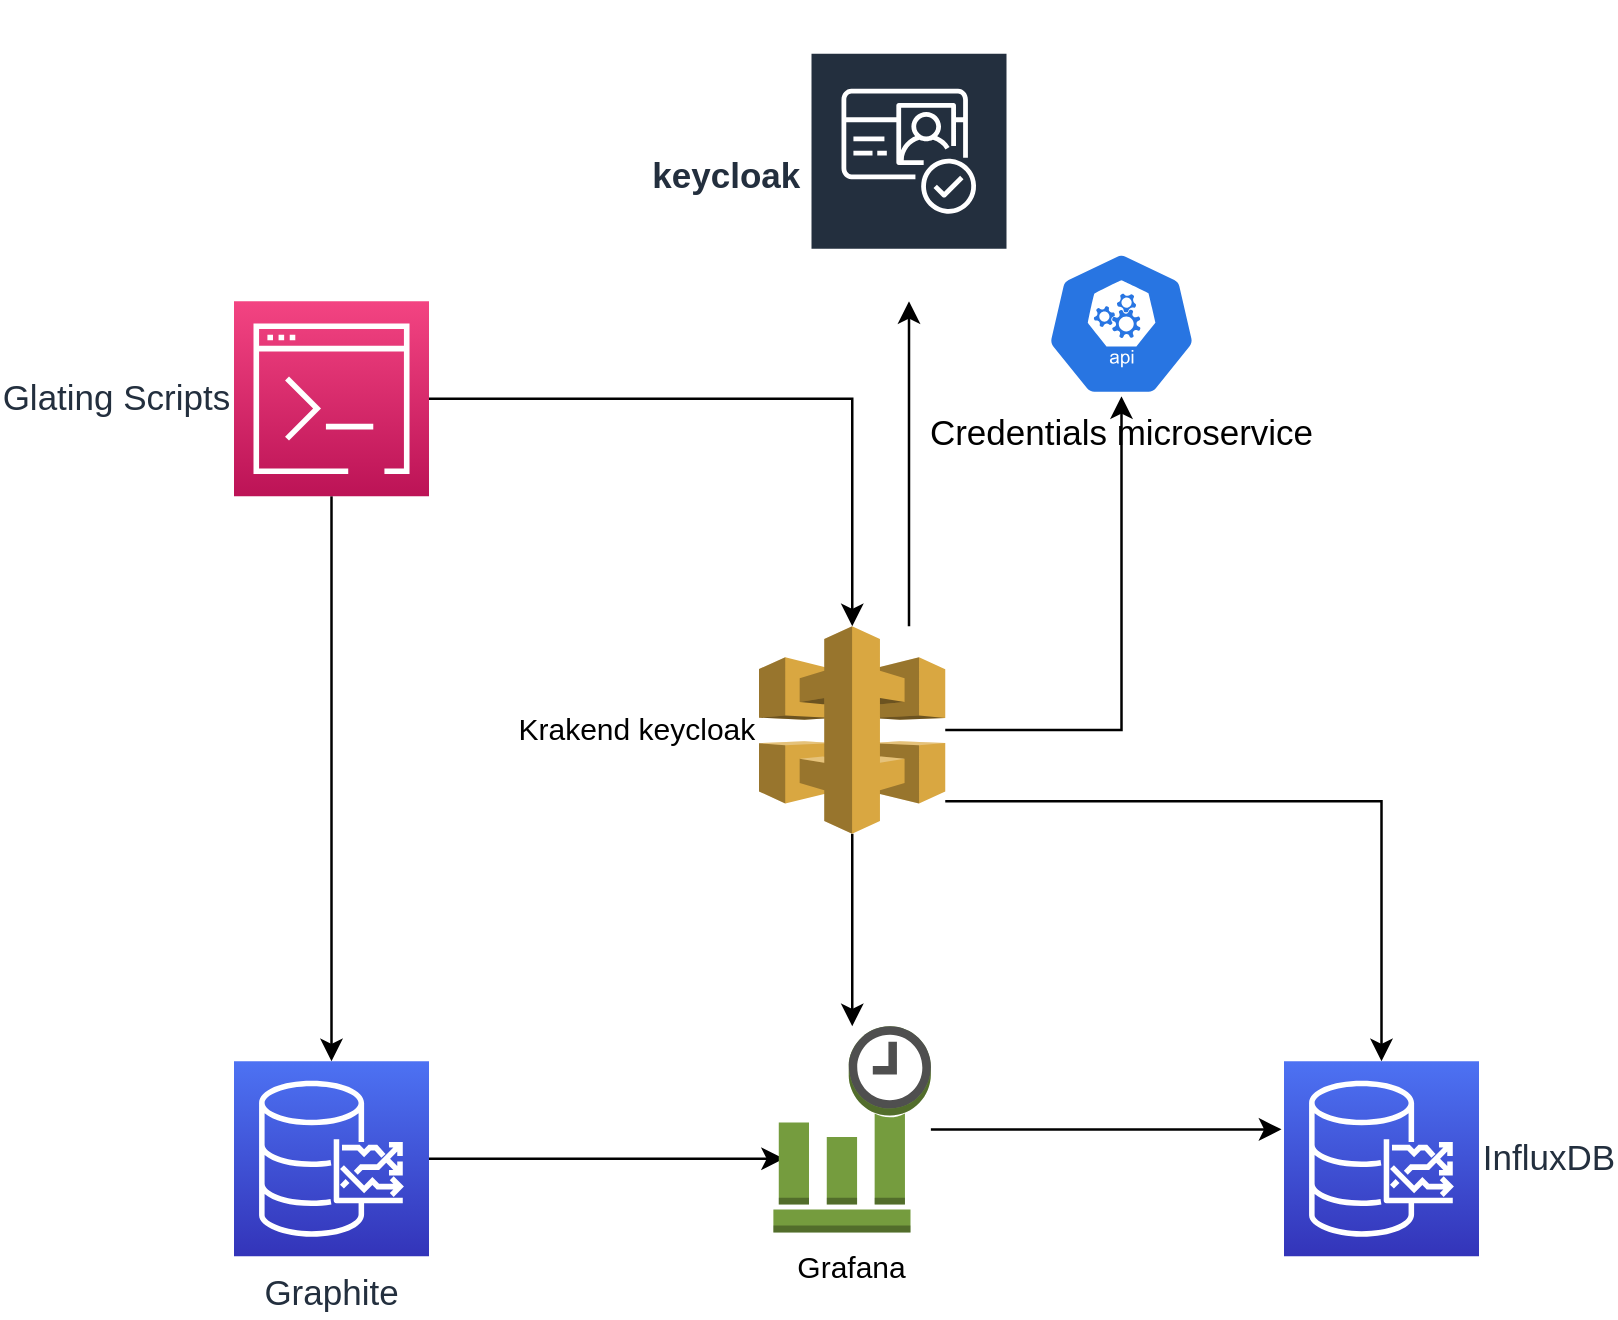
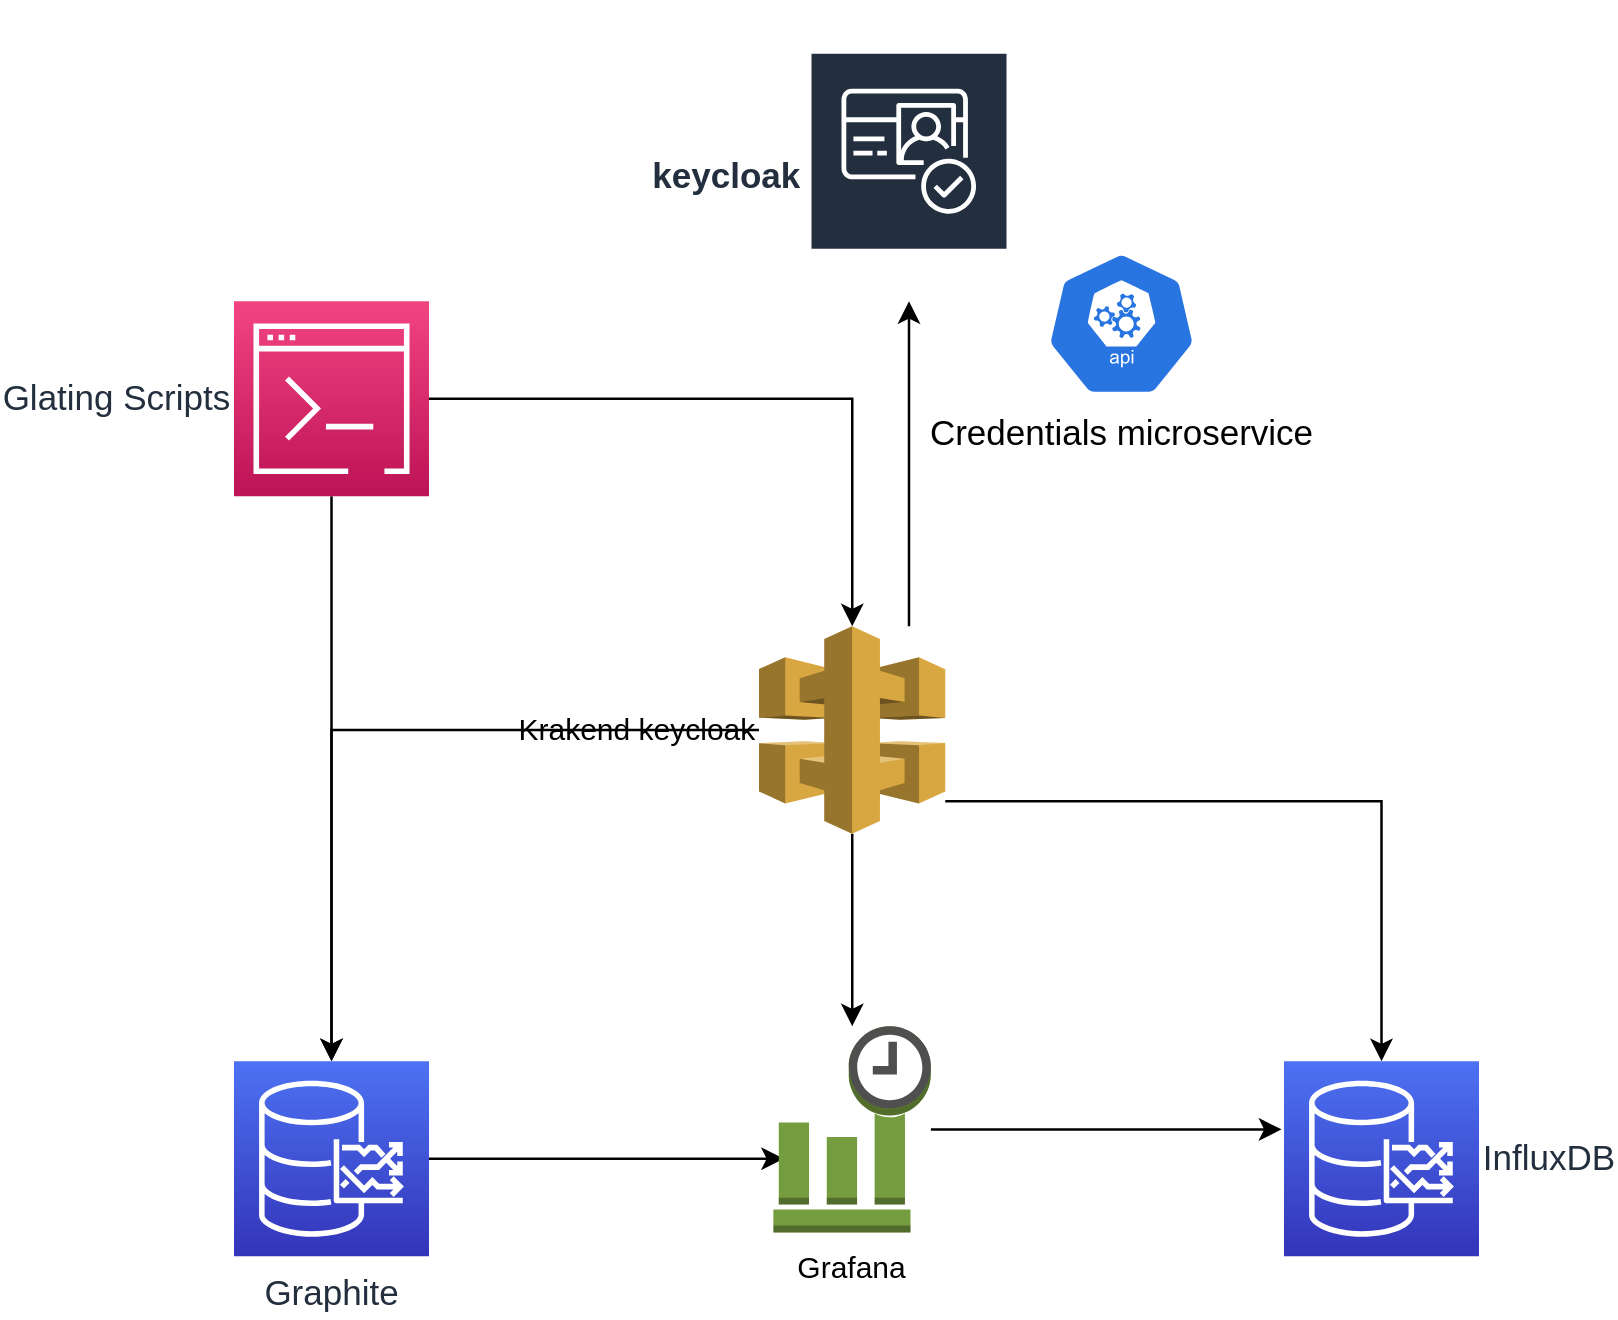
- <mxCell id="4" style="edgeStyle=orthogonalEdgeStyle;rounded=0;orthogonalLoop=1;jettySize=auto;html=1;entryX=0.5;entryY=1;entryDx=0;entryDy=0;entryPerimeter=0;fontSize=14;" edge="1" parent="1" source="6" target="14"><mxGeometry relative="1" as="geometry" /></mxCell>
+ <mxCell id="4" style="edgeStyle=orthogonalEdgeStyle;rounded=0;orthogonalLoop=1;jettySize=auto;html=1;fontSize=14;" edge="1" parent="1" source="6" target="8"><mxGeometry relative="1" as="geometry" /></mxCell>
